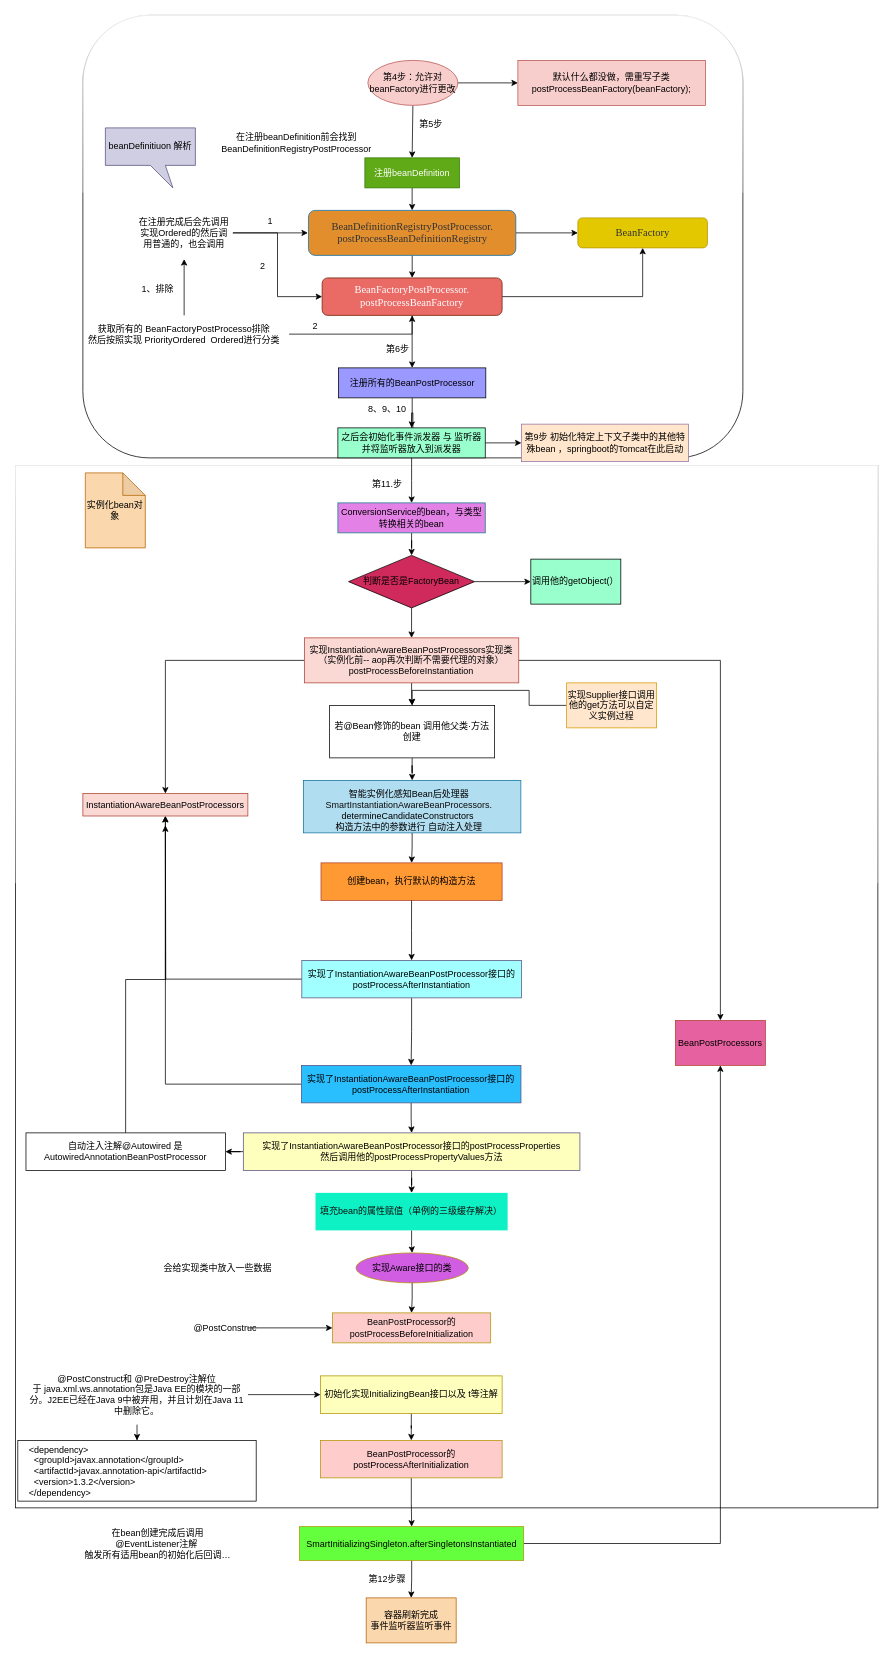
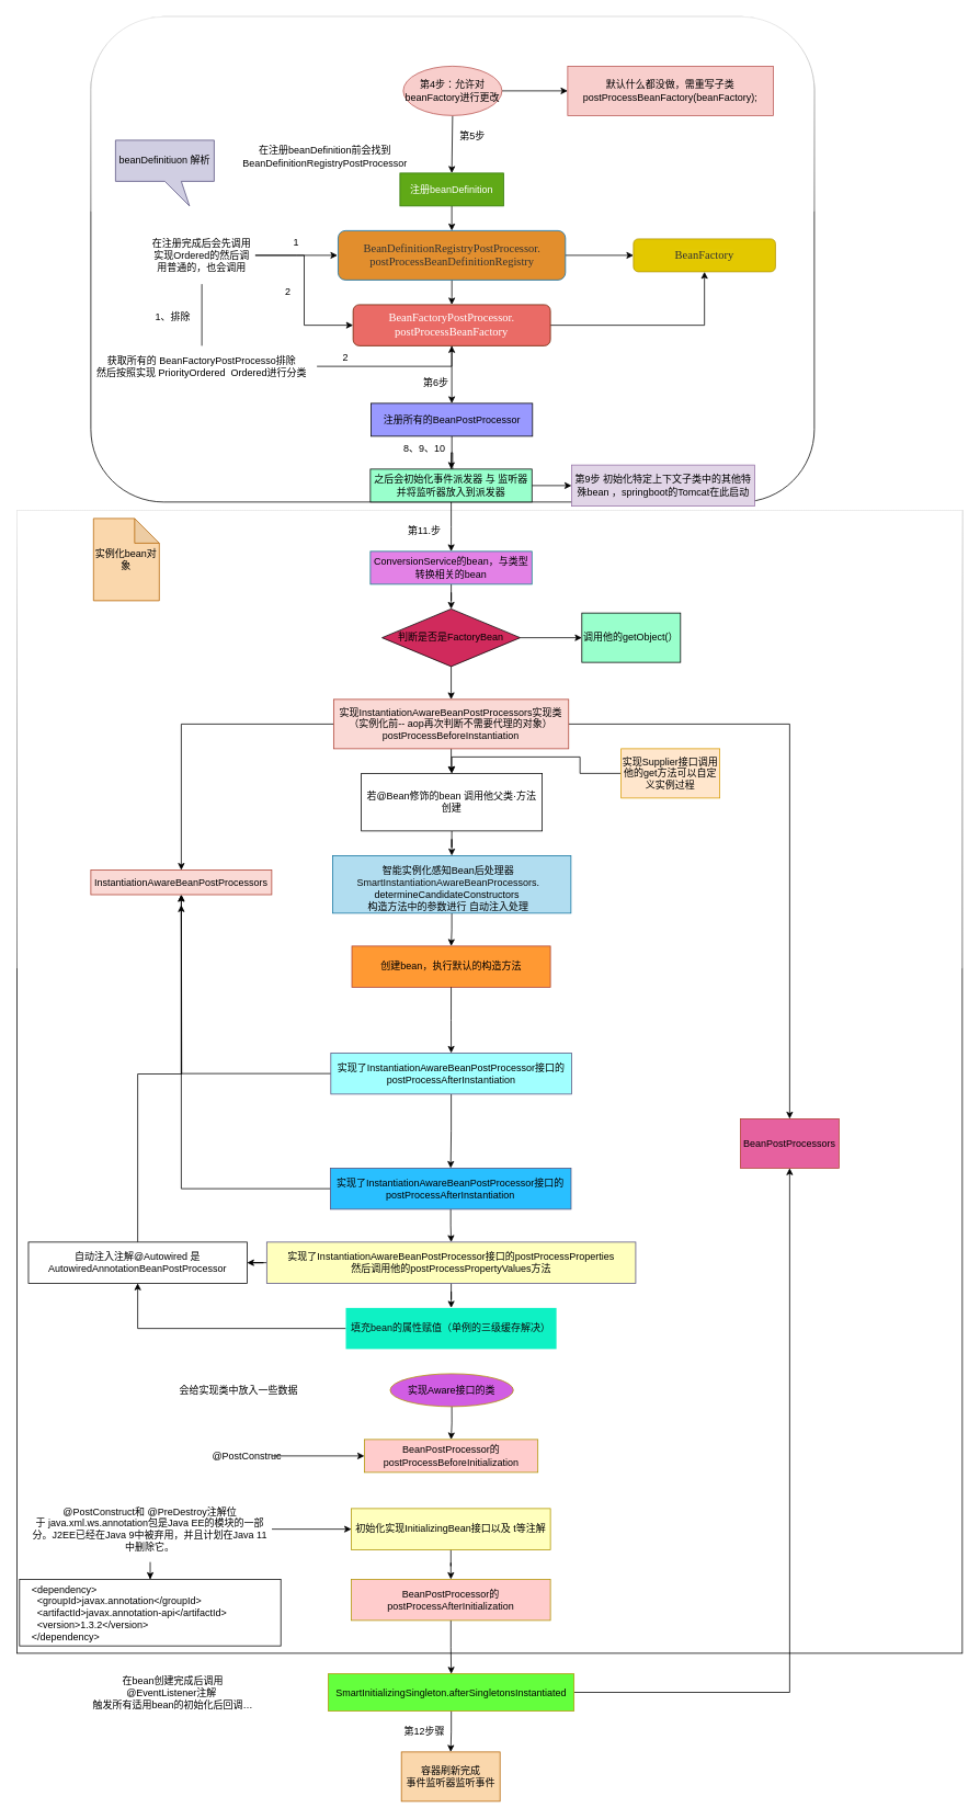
- <mxCell id="19" style="edgeStyle=orthogonalEdgeStyle;rounded=0;orthogonalLoop=1;jettySize=auto;html=1;entryX=0.5;entryY=1;entryDx=0;entryDy=0;" parent="1" source="21" target="13" edge="1"><mxGeometry relative="1" as="geometry" /></mxCell>
+ <mxCell id="19" style="edgeStyle=orthogonalEdgeStyle;rounded=0;orthogonalLoop=1;jettySize=auto;html=1;entryX=0.5;entryY=1;entryDx=0;entryDy=0;endArrow=none;" parent="1" source="21" target="13" edge="1"><mxGeometry relative="1" as="geometry" /></mxCell>
- <mxCell id="92" value="第9步&amp;nbsp;初始化特定上下文子类中的其他特殊bean ，springboot的Tomcat在此启动" style="rounded=0;whiteSpace=wrap;html=1;fillColor=#ffe6cc;strokeColor=#9673a6;" parent="1" vertex="1"><mxGeometry x="694.73" y="565" width="222.74" height="50" as="geometry" /></mxCell>
+ <mxCell id="92" value="第9步&amp;nbsp;初始化特定上下文子类中的其他特殊bean ，springboot的Tomcat在此启动" style="rounded=0;whiteSpace=wrap;html=1;fillColor=#e1d5e7;strokeColor=#9673a6;" parent="1" vertex="1"><mxGeometry x="694.73" y="565" width="222.74" height="50" as="geometry" /></mxCell>
- <mxCell id="65" value="" style="edgeStyle=orthogonalEdgeStyle;rounded=0;orthogonalLoop=1;jettySize=auto;html=1;" parent="1" source="66" target="69" edge="1"><mxGeometry relative="1" as="geometry" /></mxCell>
+ <mxCell id="65" value="" style="edgeStyle=orthogonalEdgeStyle;rounded=0;orthogonalLoop=1;jettySize=auto;html=1;" parent="1" source="66" target="64" edge="1"><mxGeometry relative="1" as="geometry" /></mxCell>
